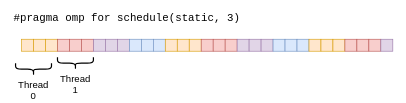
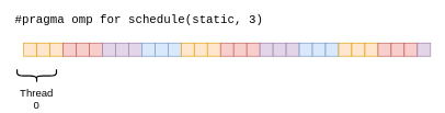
- <mxCell id="35" value="Thread 1" style="shape=curlyBracket;whiteSpace=wrap;html=1;rounded=1;fontFamily=Helvetica;fontSize=16;direction=north;strokeWidth=2;labelPosition=center;verticalLabelPosition=bottom;align=center;verticalAlign=top;" parent="1" vertex="1"><mxGeometry x="95" y="95" width="60" height="20" as="geometry" /></mxCell>
